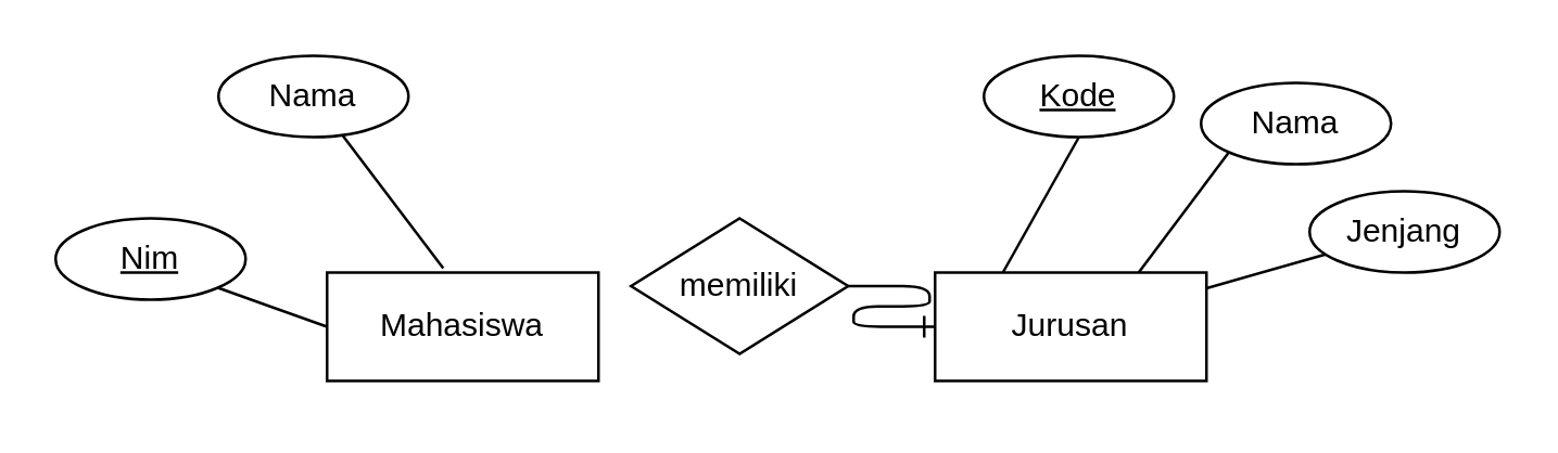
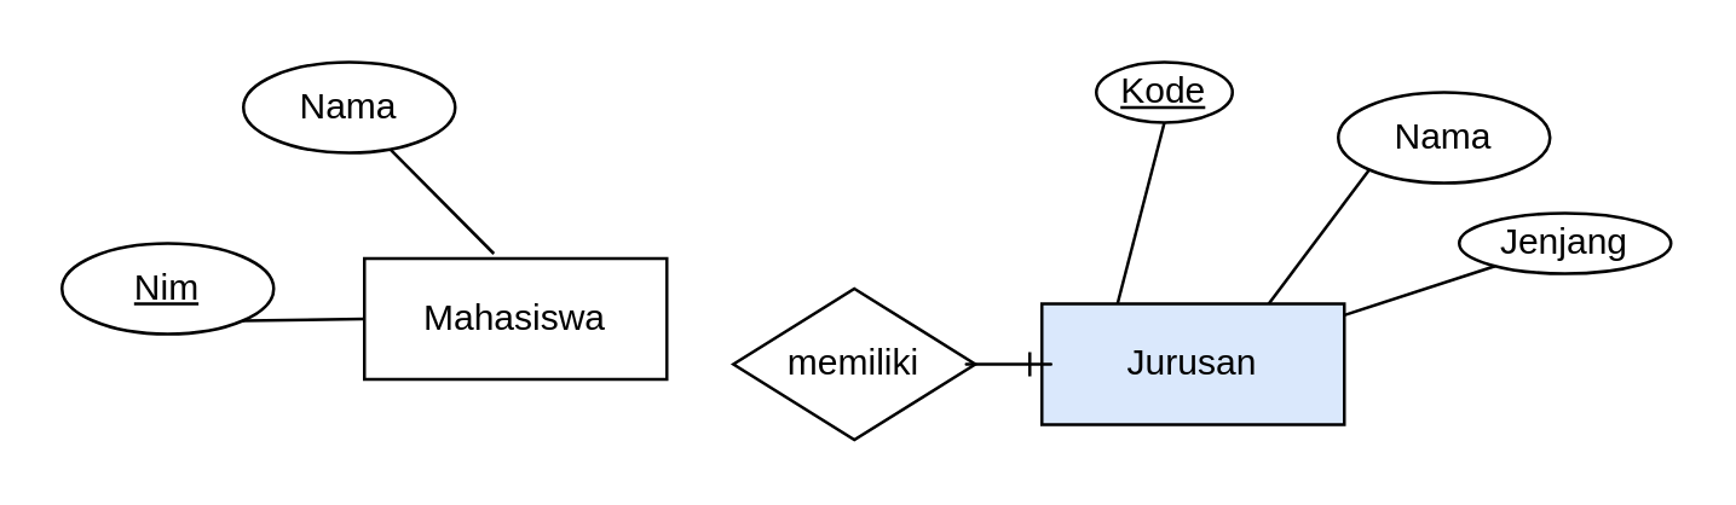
- <mxCell id="7" value="&lt;u&gt;Kode&lt;/u&gt;" style="ellipse;whiteSpace=wrap;html=1;align=center;" parent="1" vertex="1"><mxGeometry x="362" y="20" width="70" height="30" as="geometry" /></mxCell>
+ <mxCell id="7" value="&lt;u&gt;Kode&lt;/u&gt;" style="ellipse;whiteSpace=wrap;html=1;align=center;" parent="1" vertex="1"><mxGeometry x="362" y="20" width="45" height="20" as="geometry" /></mxCell>
- <mxCell id="9" value="Jenjang" style="ellipse;whiteSpace=wrap;html=1;align=center;" parent="1" vertex="1"><mxGeometry x="482" y="70" width="70" height="30" as="geometry" /></mxCell>
+ <mxCell id="9" value="Jenjang" style="ellipse;whiteSpace=wrap;html=1;align=center;" parent="1" vertex="1"><mxGeometry x="482" y="70" width="70" height="20" as="geometry" /></mxCell>
- <mxCell id="14" value="memiliki" style="shape=rhombus;perimeter=rhombusPerimeter;whiteSpace=wrap;html=1;align=center;" parent="1" vertex="1"><mxGeometry x="232" y="80" width="80" height="50" as="geometry" /></mxCell>
+ <mxCell id="14" value="memiliki" style="shape=rhombus;perimeter=rhombusPerimeter;whiteSpace=wrap;html=1;align=center;" parent="1" vertex="1"><mxGeometry x="242" y="95" width="80" height="50" as="geometry" /></mxCell>
- <mxCell id="2" value="Mahasiswa" style="whiteSpace=wrap;html=1;align=center;" parent="1" vertex="1"><mxGeometry x="120" y="100" width="100" height="40" as="geometry" /></mxCell>
+ <mxCell id="2" value="Mahasiswa" style="whiteSpace=wrap;html=1;align=center;" parent="1" vertex="1"><mxGeometry x="120" y="85" width="100" height="40" as="geometry" /></mxCell>
- <mxCell id="4" value="Jurusan" style="whiteSpace=wrap;html=1;align=center;" parent="1" vertex="1"><mxGeometry x="344" y="100" width="100" height="40" as="geometry" /></mxCell>
+ <mxCell id="4" value="Jurusan" style="whiteSpace=wrap;html=1;align=center;fillColor=#dae8fc;" parent="1" vertex="1"><mxGeometry x="344" y="100" width="100" height="40" as="geometry" /></mxCell>
